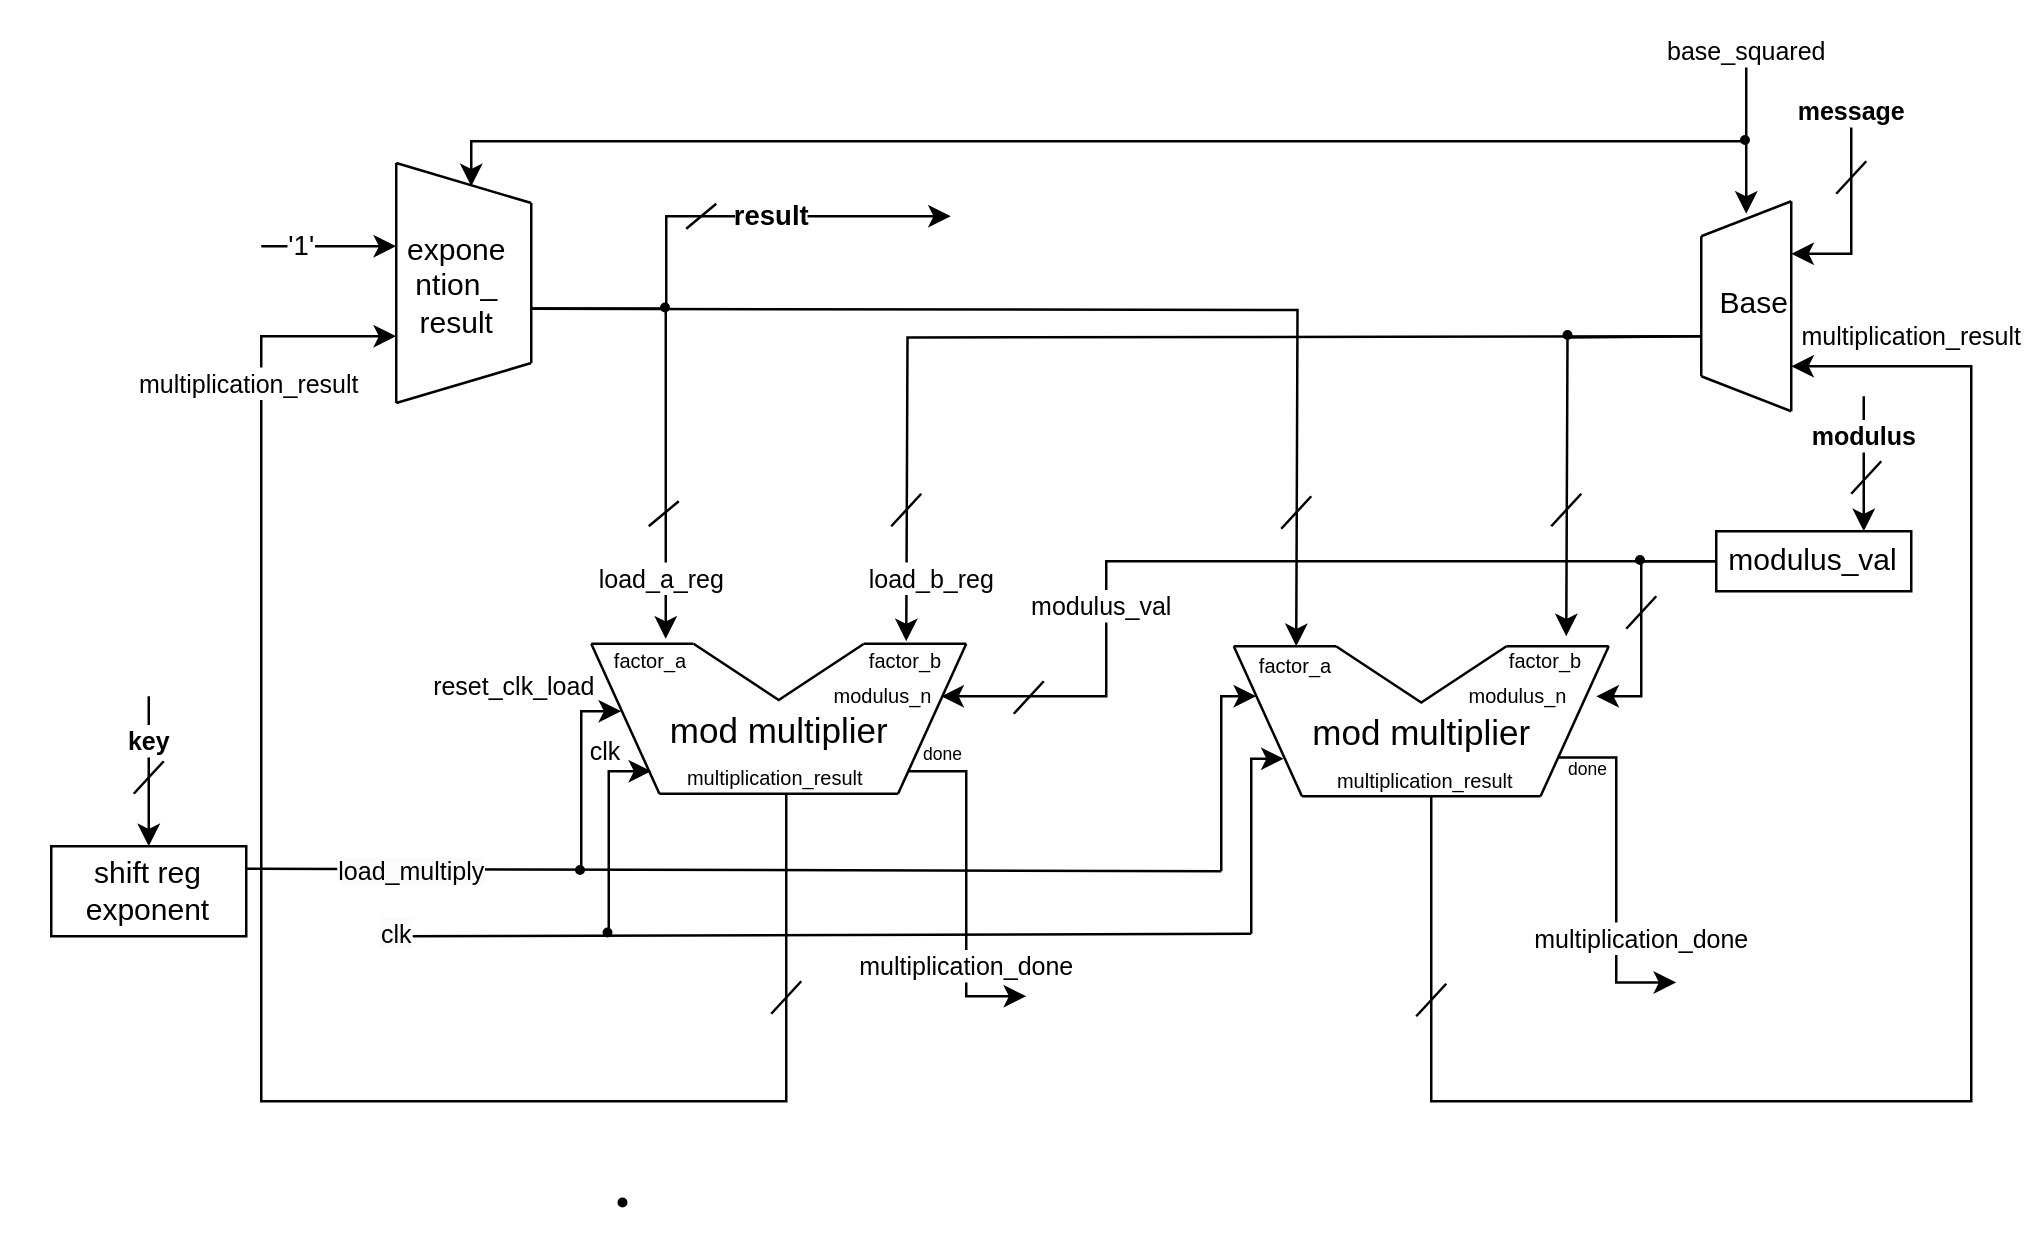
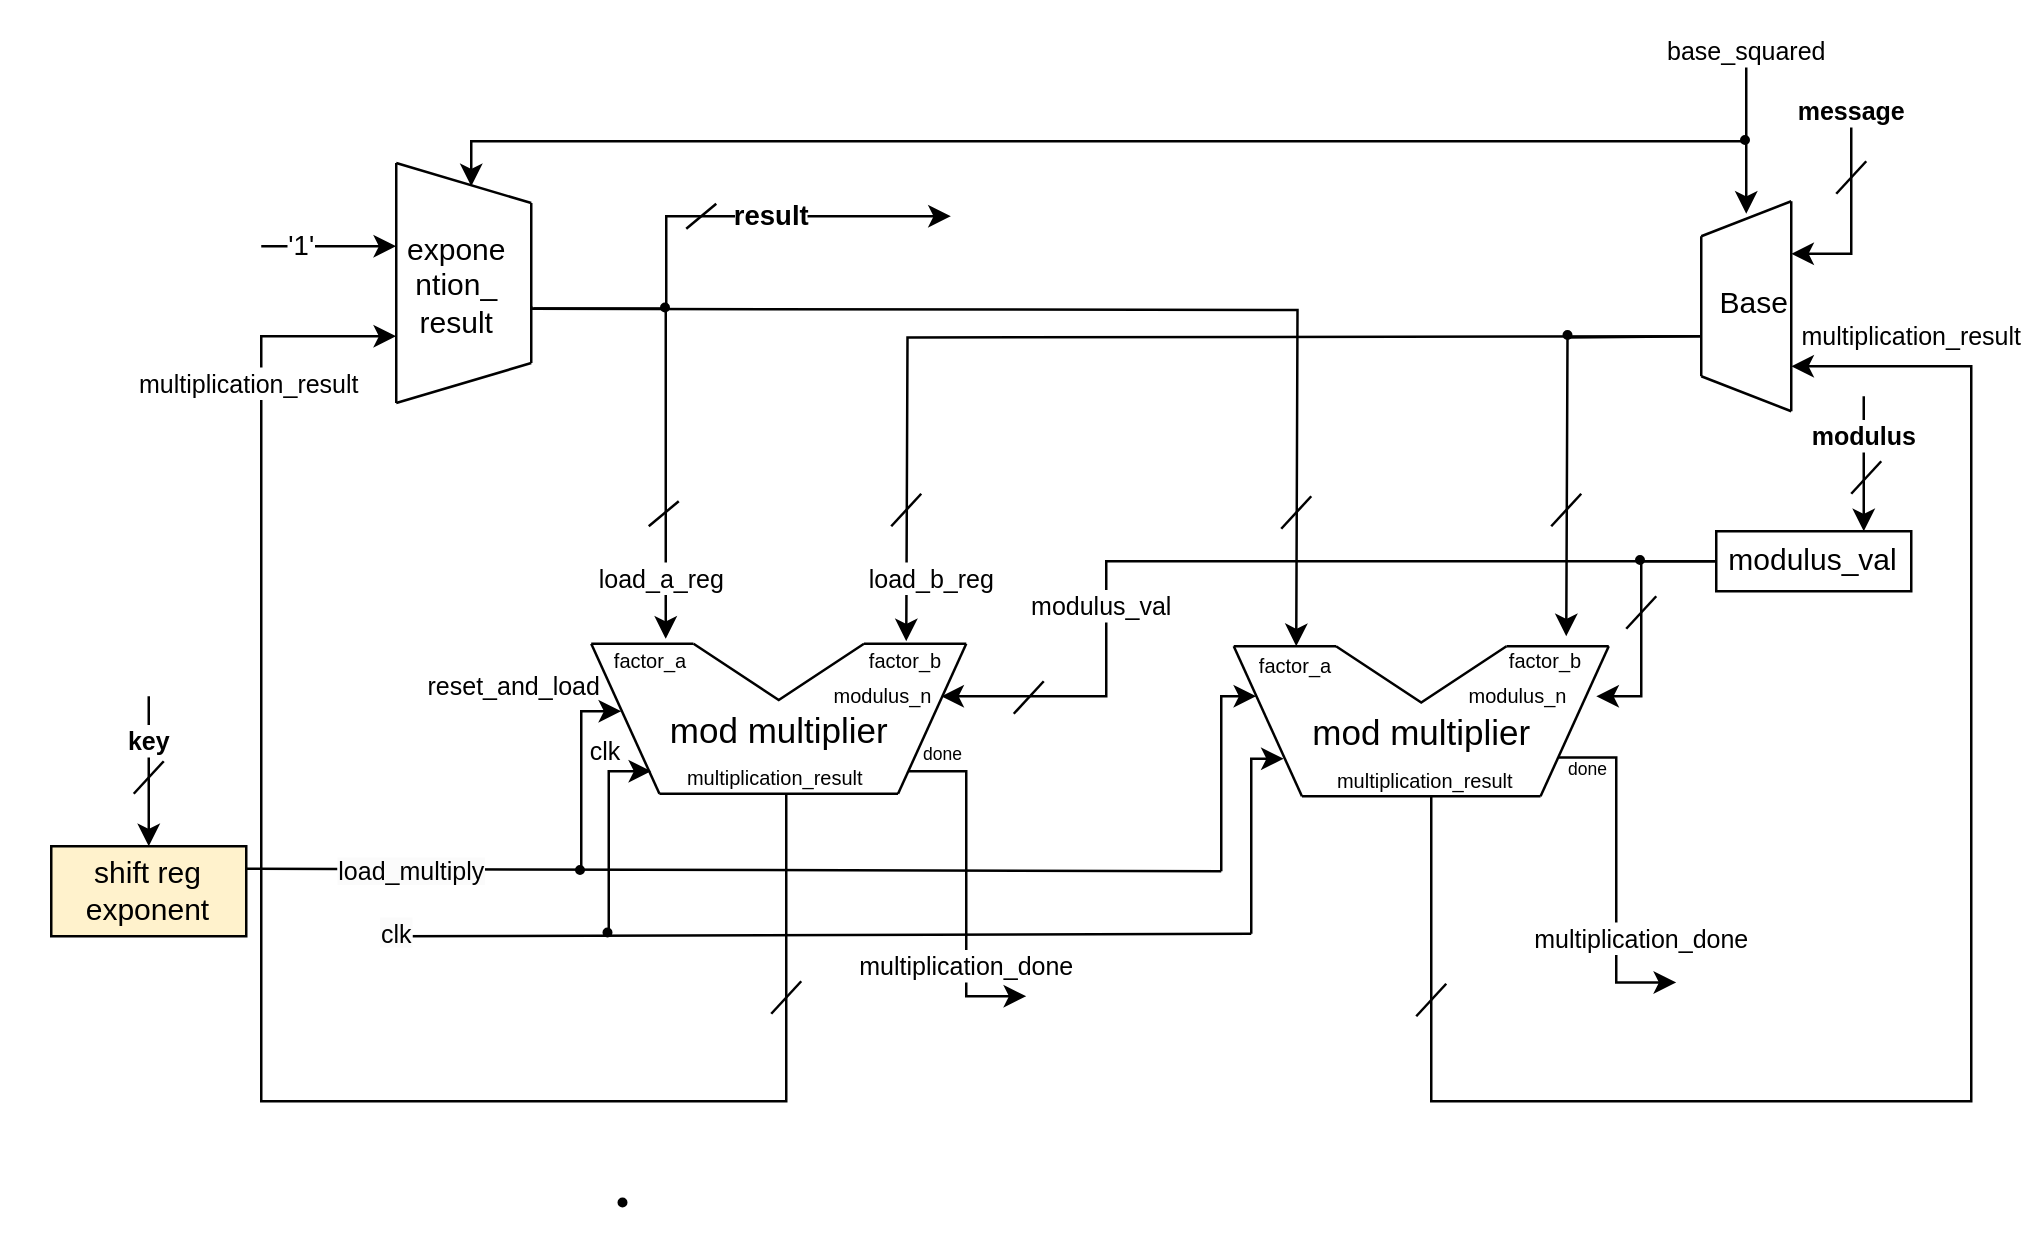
- <mxCell id="32" value="&lt;font style=&quot;font-size: 10px;&quot;&gt;reset_clk_load&lt;/font&gt;" style="text;html=1;align=center;verticalAlign=middle;whiteSpace=wrap;rounded=0;" vertex="1" parent="1"><mxGeometry x="170" y="266" width="71" height="15" as="geometry" /></mxCell>
+ <mxCell id="32" value="&lt;font style=&quot;font-size: 10px;&quot;&gt;reset_and_load&lt;/font&gt;" style="text;html=1;align=center;verticalAlign=middle;whiteSpace=wrap;rounded=0;" vertex="1" parent="1"><mxGeometry x="170" y="266" width="71" height="15" as="geometry" /></mxCell>
- <mxCell id="56" value="shift reg&lt;div&gt;exponent&lt;/div&gt;" style="rounded=0;whiteSpace=wrap;html=1;" vertex="1" parent="1"><mxGeometry x="20" y="338" width="78" height="36" as="geometry" /></mxCell>
+ <mxCell id="56" value="shift reg&lt;div&gt;exponent&lt;/div&gt;" style="rounded=0;whiteSpace=wrap;html=1;fillColor=#fff2cc;" vertex="1" parent="1"><mxGeometry x="20" y="338" width="78" height="36" as="geometry" /></mxCell>
